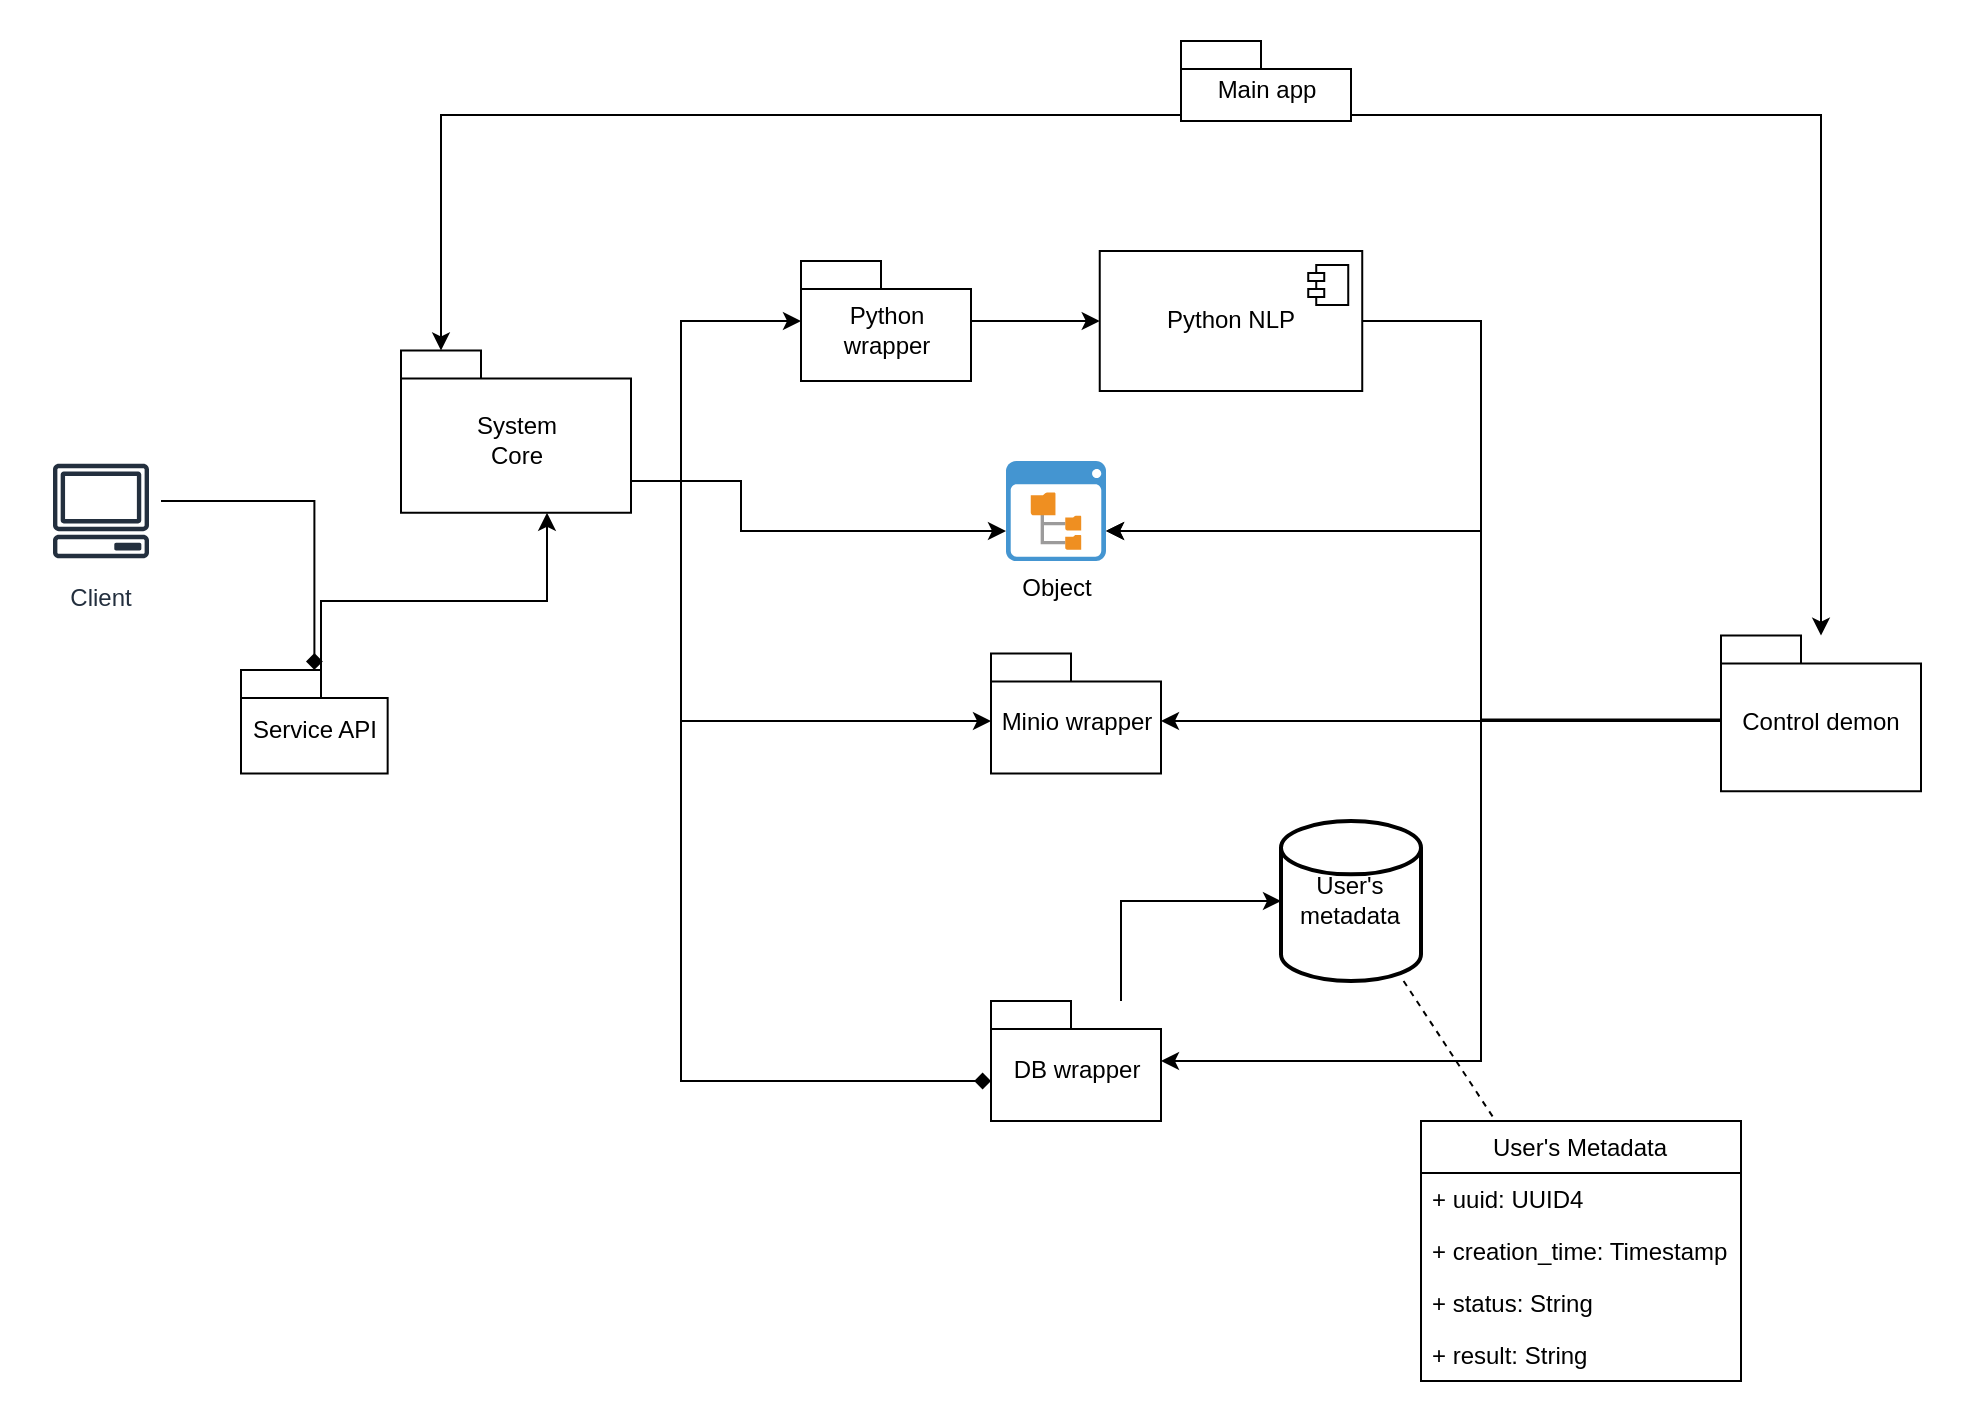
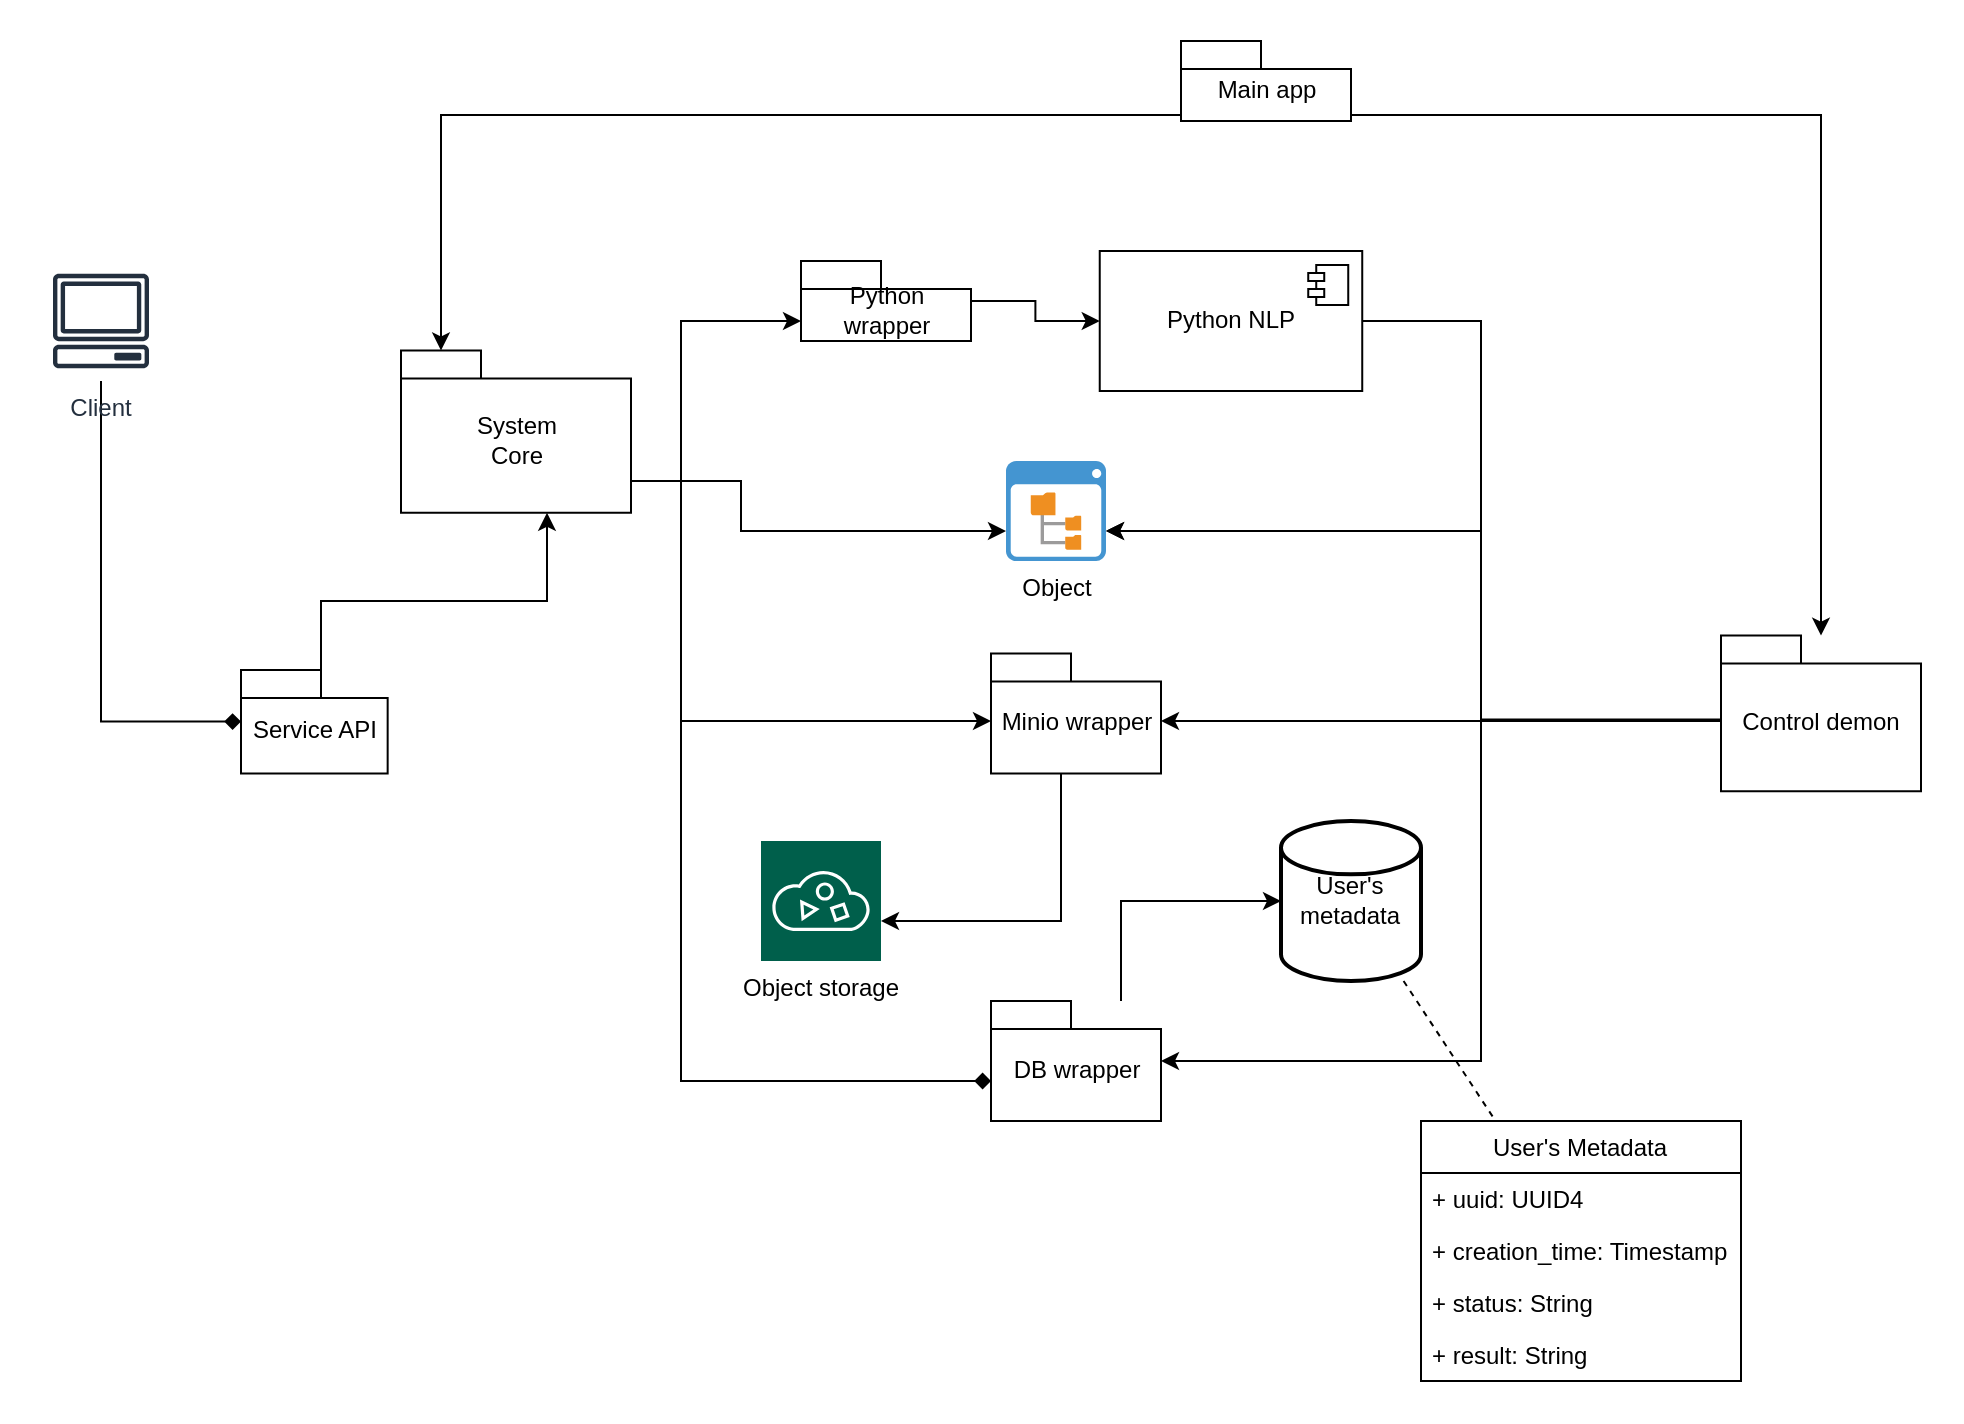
- <mxCell id="18" value="&lt;span style=&quot;font-weight: 400&quot;&gt;Python&lt;br&gt;wrapper&lt;/span&gt;" style="shape=folder;fontStyle=1;spacingTop=10;tabWidth=40;tabHeight=14;tabPosition=left;html=1;" parent="1" vertex="1"><mxGeometry x="400" width="85" height="60" as="geometry" y="130" /></mxCell>
+ <mxCell id="18" value="&lt;span style=&quot;font-weight: 400&quot;&gt;Python&lt;br&gt;wrapper&lt;/span&gt;" style="shape=folder;fontStyle=1;spacingTop=10;tabWidth=40;tabHeight=14;tabPosition=left;html=1;" parent="1" vertex="1"><mxGeometry x="400" y="130" width="85" height="40" as="geometry" /></mxCell>
- <mxCell id="14" value="Client" style="outlineConnect=0;fontColor=#232F3E;gradientColor=none;strokeColor=#232F3E;fillColor=#ffffff;dashed=0;verticalLabelPosition=bottom;verticalAlign=top;align=center;html=1;fontSize=12;fontStyle=0;aspect=fixed;shape=mxgraph.aws4.resourceIcon;resIcon=mxgraph.aws4.client;" parent="1" vertex="1"><mxGeometry x="20" y="225" width="60" height="60" as="geometry" /></mxCell>
+ <mxCell id="14" value="Client" style="outlineConnect=0;fontColor=#232F3E;gradientColor=none;strokeColor=#232F3E;fillColor=#ffffff;dashed=0;verticalLabelPosition=bottom;verticalAlign=top;align=center;html=1;fontSize=12;fontStyle=0;aspect=fixed;shape=mxgraph.aws4.resourceIcon;resIcon=mxgraph.aws4.client;" parent="1" vertex="1"><mxGeometry x="20" width="60" height="60" as="geometry" y="130" /></mxCell>
+ <mxCell id="2" value="Object storage" style="pointerEvents=1;shadow=0;dashed=0;html=1;strokeColor=none;fillColor=#005F4B;labelPosition=center;verticalLabelPosition=bottom;verticalAlign=top;align=center;outlineConnect=0;shape=mxgraph.veeam2.object_storage;" parent="1" vertex="1"><mxGeometry x="380" y="420" width="60" height="60" as="geometry" /></mxCell>
+ <mxCell id="5" style="edgeStyle=orthogonalEdgeStyle;rounded=0;orthogonalLoop=1;jettySize=auto;html=1;" parent="1" source="19" target="2" edge="1"><mxGeometry relative="1" as="geometry"><Array as="points"><mxPoint x="530" y="460" /></Array></mxGeometry></mxCell>
